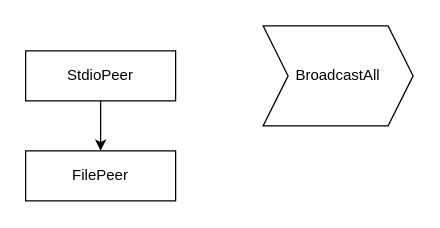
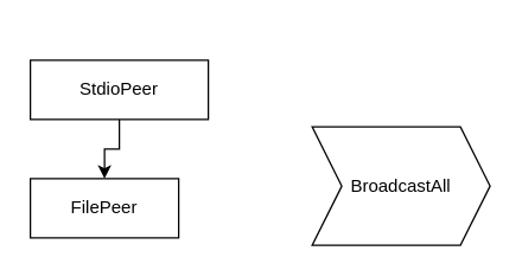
- <mxCell id="5" value="BroadcastAll" style="shape=step;perimeter=stepPerimeter;whiteSpace=wrap;html=1;fixedSize=1;" vertex="1" parent="1"><mxGeometry x="210" y="20" width="120" height="80" as="geometry" /></mxCell>
+ <mxCell id="5" value="BroadcastAll" style="shape=step;perimeter=stepPerimeter;whiteSpace=wrap;html=1;fixedSize=1;" vertex="1" parent="1"><mxGeometry x="210" y="85" width="120" height="80" as="geometry" /></mxCell>
- <mxCell id="4" value="FilePeer" style="rounded=0;whiteSpace=wrap;html=1;" vertex="1" parent="1"><mxGeometry x="20" y="120" width="120" height="40" as="geometry" /></mxCell>
+ <mxCell id="4" value="FilePeer" style="rounded=0;whiteSpace=wrap;html=1;" vertex="1" parent="1"><mxGeometry x="20" y="120" width="100" height="40" as="geometry" /></mxCell>
